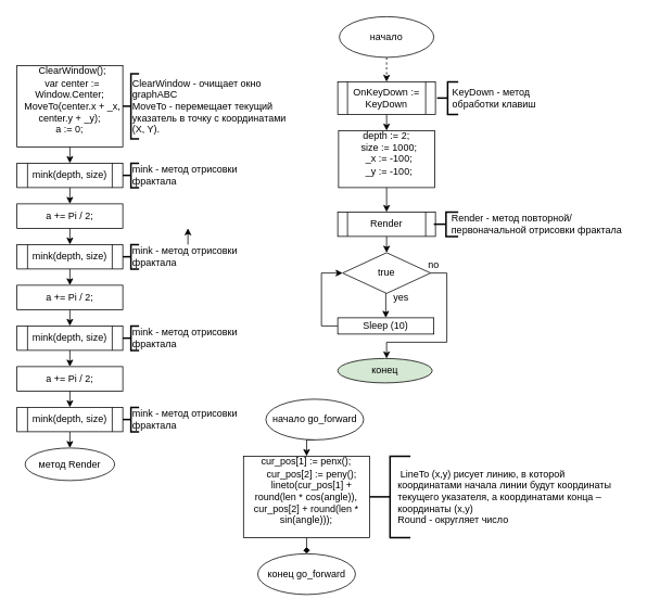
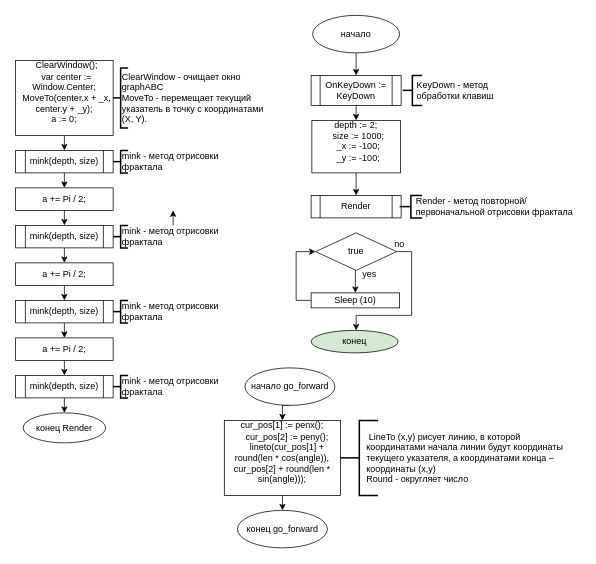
- <mxCell id="30" style="edgeStyle=orthogonalEdgeStyle;rounded=0;orthogonalLoop=1;jettySize=auto;html=1;exitX=0.5;exitY=1;exitDx=0;exitDy=0;entryX=0.5;entryY=0;entryDx=0;entryDy=0;dashed=1;" edge="1" parent="1" source="31" target="33"><mxGeometry relative="1" as="geometry" /></mxCell>
+ <mxCell id="30" style="edgeStyle=orthogonalEdgeStyle;rounded=0;orthogonalLoop=1;jettySize=auto;html=1;exitX=0.5;exitY=1;exitDx=0;exitDy=0;entryX=0.5;entryY=0;entryDx=0;entryDy=0;" edge="1" parent="1" source="31" target="33"><mxGeometry relative="1" as="geometry" /></mxCell>
- <mxCell id="36" style="edgeStyle=orthogonalEdgeStyle;rounded=0;orthogonalLoop=1;jettySize=auto;html=1;exitX=0.5;exitY=1;exitDx=0;exitDy=0;entryX=0.5;entryY=0;entryDx=0;entryDy=0;" edge="1" parent="1" source="37" target="40"><mxGeometry relative="1" as="geometry" /></mxCell>
- <mxCell id="18" value="метод Render" style="ellipse;whiteSpace=wrap;html=1;" vertex="1" parent="1"><mxGeometry x="30" y="550" width="110" height="40" as="geometry" /></mxCell>
+ <mxCell id="18" value="конец Render" style="ellipse;whiteSpace=wrap;html=1;" vertex="1" parent="1"><mxGeometry x="30" y="550" width="110" height="40" as="geometry" /></mxCell>
- <mxCell id="52" style="edgeStyle=orthogonalEdgeStyle;rounded=0;orthogonalLoop=1;jettySize=auto;html=1;exitX=0.5;exitY=1;exitDx=0;exitDy=0;entryX=0.5;entryY=0;entryDx=0;entryDy=0;endArrow=diamond;" edge="1" parent="1" source="53" target="54"><mxGeometry relative="1" as="geometry" /></mxCell>
+ <mxCell id="52" style="edgeStyle=orthogonalEdgeStyle;rounded=0;orthogonalLoop=1;jettySize=auto;html=1;exitX=0.5;exitY=1;exitDx=0;exitDy=0;entryX=0.5;entryY=0;entryDx=0;entryDy=0;" edge="1" parent="1" source="53" target="54"><mxGeometry relative="1" as="geometry" /></mxCell>
